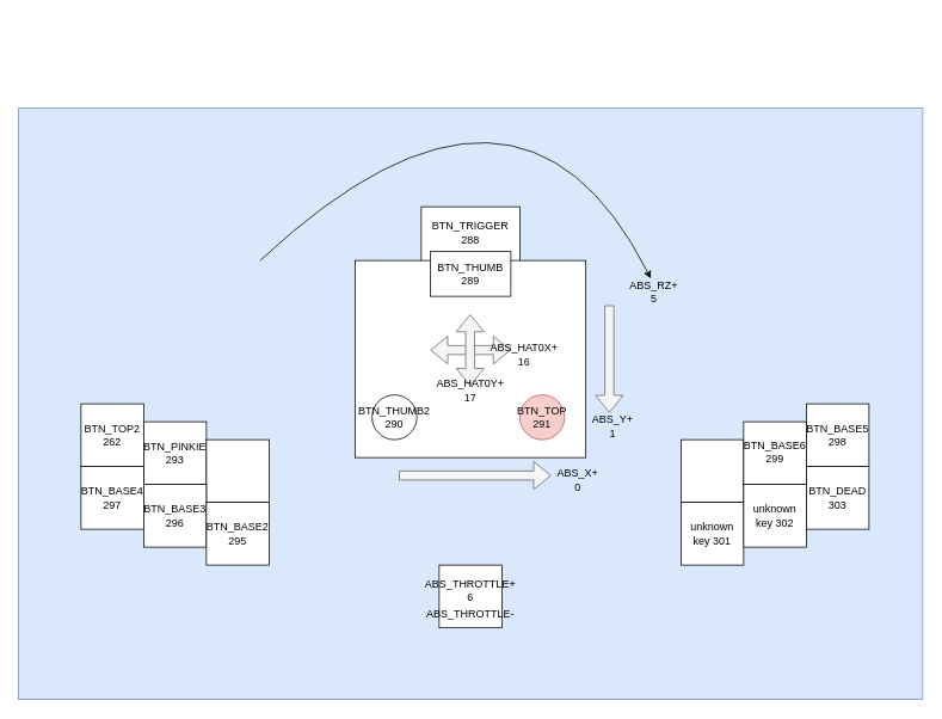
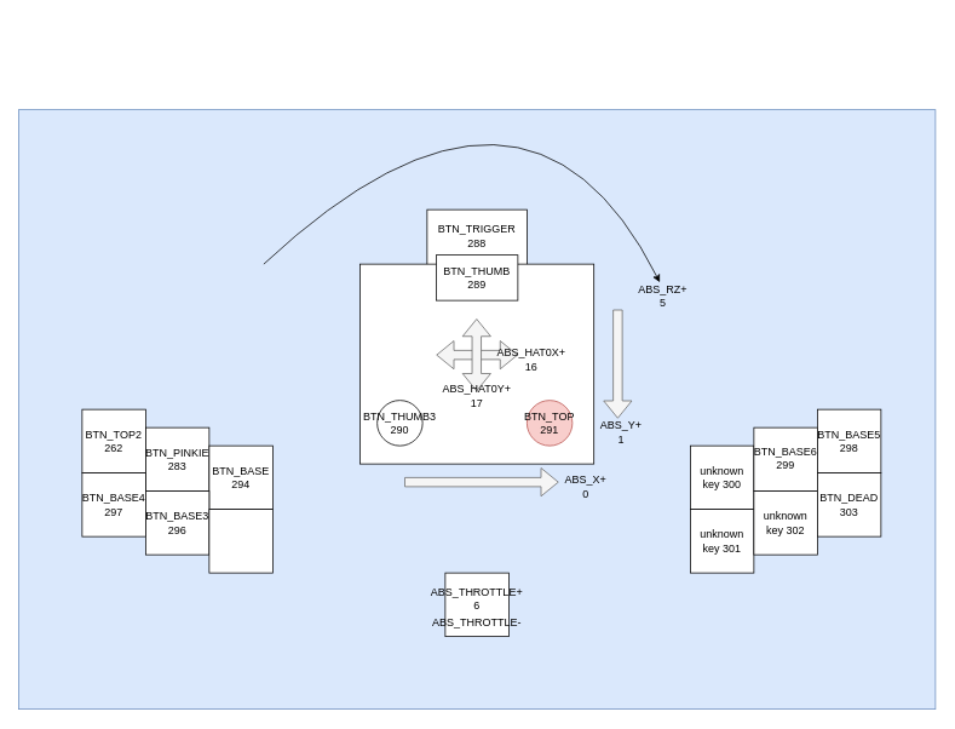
- <mxCell id="41" value="BTN_THUMB2&lt;div&gt;290&lt;/div&gt;" style="text;html=1;align=center;verticalAlign=middle;whiteSpace=wrap;rounded=0;" parent="39" vertex="1"><mxGeometry y="10" width="60" height="30" as="geometry" /></mxCell>
+ <mxCell id="41" value="BTN_THUMB3&lt;div&gt;290&lt;/div&gt;" style="text;html=1;align=center;verticalAlign=middle;whiteSpace=wrap;rounded=0;" parent="39" vertex="1"><mxGeometry y="10" width="60" height="30" as="geometry" /></mxCell>
- <mxCell id="27" value="BTN_PINKIE&lt;div&gt;293&lt;/div&gt;" style="text;html=1;align=center;verticalAlign=middle;whiteSpace=wrap;rounded=0;" parent="19" vertex="1"><mxGeometry x="75" y="40" width="60" height="30" as="geometry" /></mxCell>
+ <mxCell id="27" value="BTN_PINKIE&lt;div&gt;283&lt;/div&gt;" style="text;html=1;align=center;verticalAlign=middle;whiteSpace=wrap;rounded=0;" parent="19" vertex="1"><mxGeometry x="75" y="40" width="60" height="30" as="geometry" /></mxCell>
+ <mxCell id="28" value="BTN_BASE&lt;div&gt;294&lt;/div&gt;" style="text;html=1;align=center;verticalAlign=middle;whiteSpace=wrap;rounded=0;" parent="19" vertex="1"><mxGeometry x="145" y="60" width="60" height="30" as="geometry" /></mxCell>
+ <mxCell id="13" value="unknown key 300" style="text;html=1;align=center;verticalAlign=middle;whiteSpace=wrap;rounded=0;" parent="6" vertex="1"><mxGeometry x="5" y="60" width="60" height="30" as="geometry" /></mxCell>
- <mxCell id="31" value="BTN_BASE2&lt;div&gt;295&lt;/div&gt;" style="text;html=1;align=center;verticalAlign=middle;whiteSpace=wrap;rounded=0;" parent="19" vertex="1"><mxGeometry x="145" y="130" width="60" height="30" as="geometry" /></mxCell>
